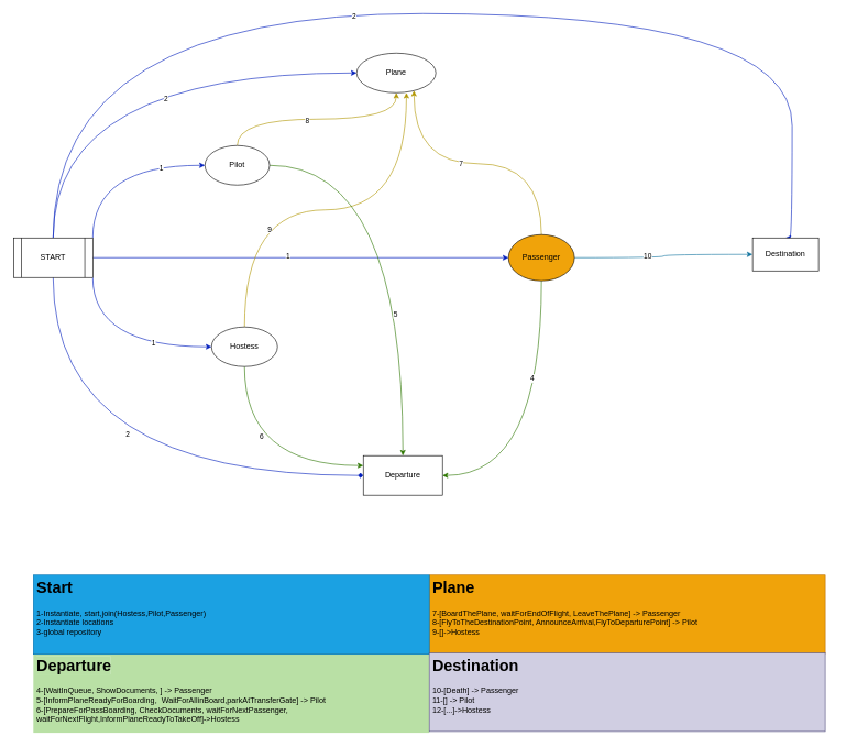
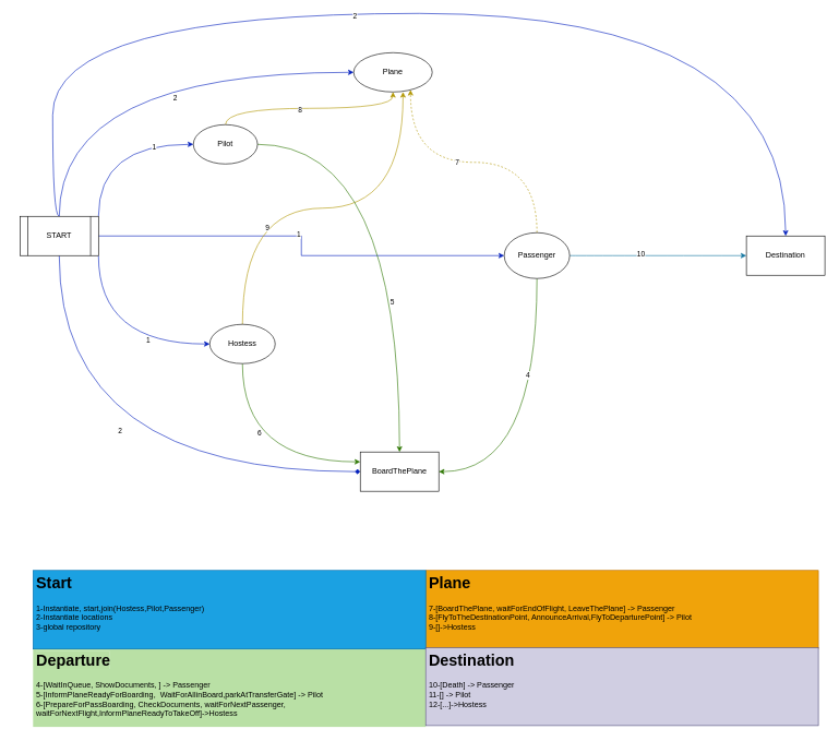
- <mxCell id="34" value="Pilot" style="ellipse;whiteSpace=wrap;html=1;" vertex="1" parent="1"><mxGeometry x="310" y="220" width="98" height="60" as="geometry" /></mxCell>
+ <mxCell id="34" value="Pilot" style="ellipse;whiteSpace=wrap;html=1;" vertex="1" parent="1"><mxGeometry x="295" y="190" width="98" height="60" as="geometry" /></mxCell>
- <mxCell id="20" style="edgeStyle=orthogonalEdgeStyle;curved=1;orthogonalLoop=1;jettySize=auto;html=1;exitX=0.5;exitY=0;exitDx=0;exitDy=0;entryX=0.75;entryY=1;entryDx=0;entryDy=0;fontColor=#000000;fillColor=#e3c800;strokeColor=#B09500;" edge="1" parent="1" source="24" target="15"><mxGeometry relative="1" as="geometry" /></mxCell>
+ <mxCell id="20" style="edgeStyle=orthogonalEdgeStyle;curved=1;orthogonalLoop=1;jettySize=auto;html=1;exitX=0.5;exitY=0;exitDx=0;exitDy=0;entryX=0.75;entryY=1;entryDx=0;entryDy=0;fontColor=#000000;fillColor=#e3c800;strokeColor=#B09500;dashed=1;" edge="1" parent="1" source="24" target="15"><mxGeometry relative="1" as="geometry" /></mxCell>
- <mxCell id="17" value="Destination" style="rounded=0;whiteSpace=wrap;html=1;" vertex="1" parent="1"><mxGeometry x="1140" y="360" width="100" height="50" as="geometry" /></mxCell>
+ <mxCell id="17" value="Destination" style="rounded=0;whiteSpace=wrap;html=1;" vertex="1" parent="1"><mxGeometry x="1140" y="360" width="120" height="60" as="geometry" /></mxCell>
- <mxCell id="14" value="START" style="shape=process;whiteSpace=wrap;html=1;backgroundOutline=1;" vertex="1" parent="1"><mxGeometry x="20" y="360" width="120" height="60" as="geometry" /></mxCell>
+ <mxCell id="14" value="START" style="shape=process;whiteSpace=wrap;html=1;backgroundOutline=1;" vertex="1" parent="1"><mxGeometry x="30" y="330" width="120" height="60" as="geometry" /></mxCell>
- <mxCell id="24" value="Passenger" style="ellipse;whiteSpace=wrap;html=1;fillColor=#f0a30a;" vertex="1" parent="1"><mxGeometry x="770" y="355" width="100" height="70" as="geometry" /></mxCell>
+ <mxCell id="24" value="Passenger" style="ellipse;whiteSpace=wrap;html=1;" vertex="1" parent="1"><mxGeometry x="770" y="355" width="100" height="70" as="geometry" /></mxCell>
- <mxCell id="16" value="Departure" style="rounded=0;whiteSpace=wrap;html=1;" vertex="1" parent="1"><mxGeometry x="550" y="690" width="120" height="60" as="geometry" /></mxCell>
+ <mxCell id="16" value="BoardThePlane" style="rounded=0;whiteSpace=wrap;html=1;" vertex="1" parent="1"><mxGeometry x="550" y="690" width="120" height="60" as="geometry" /></mxCell>
